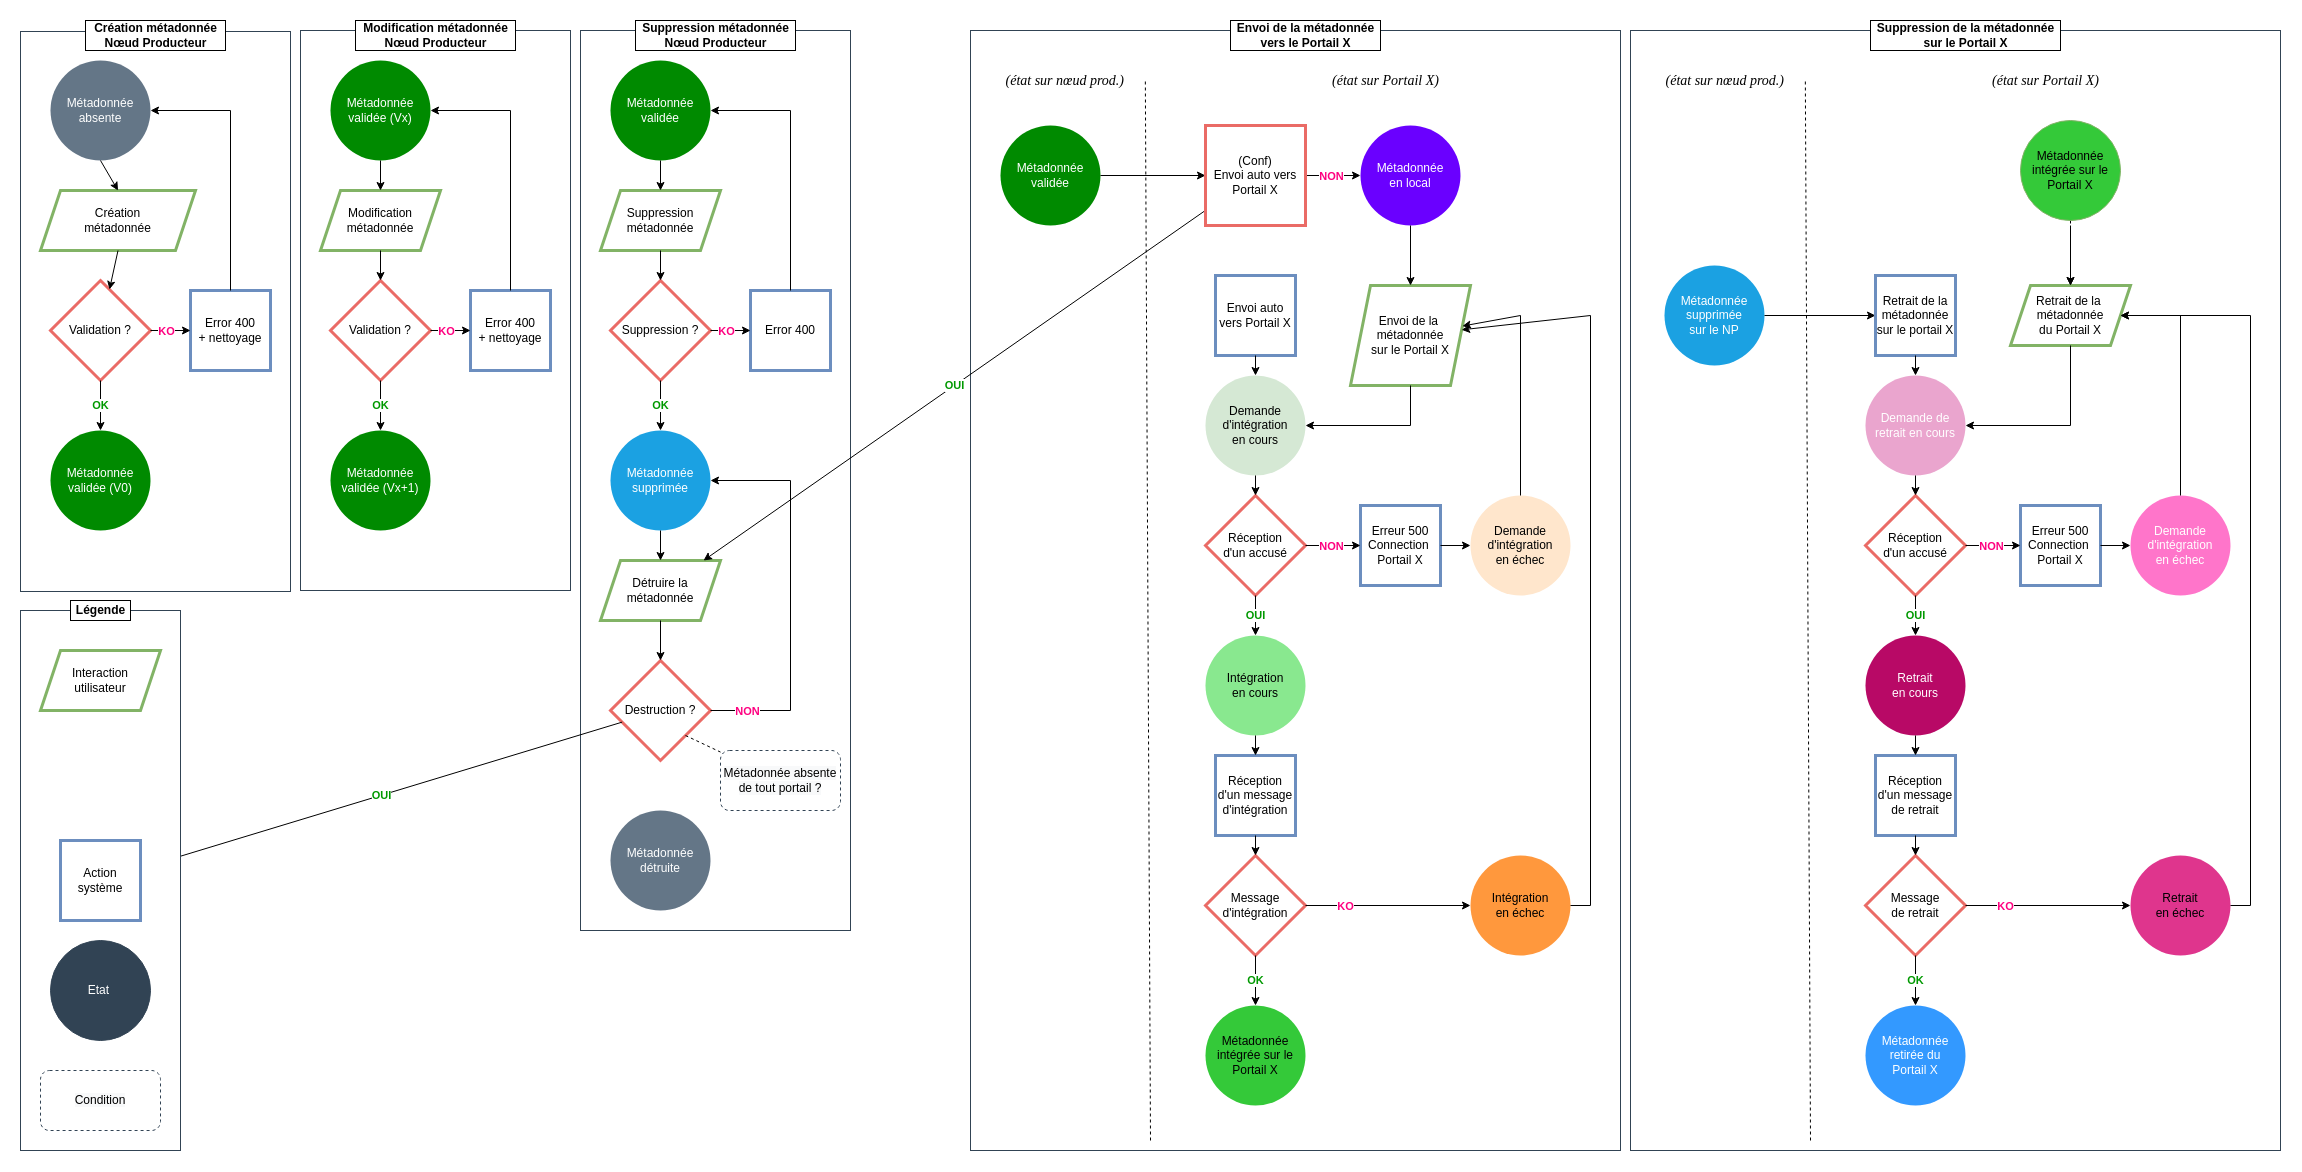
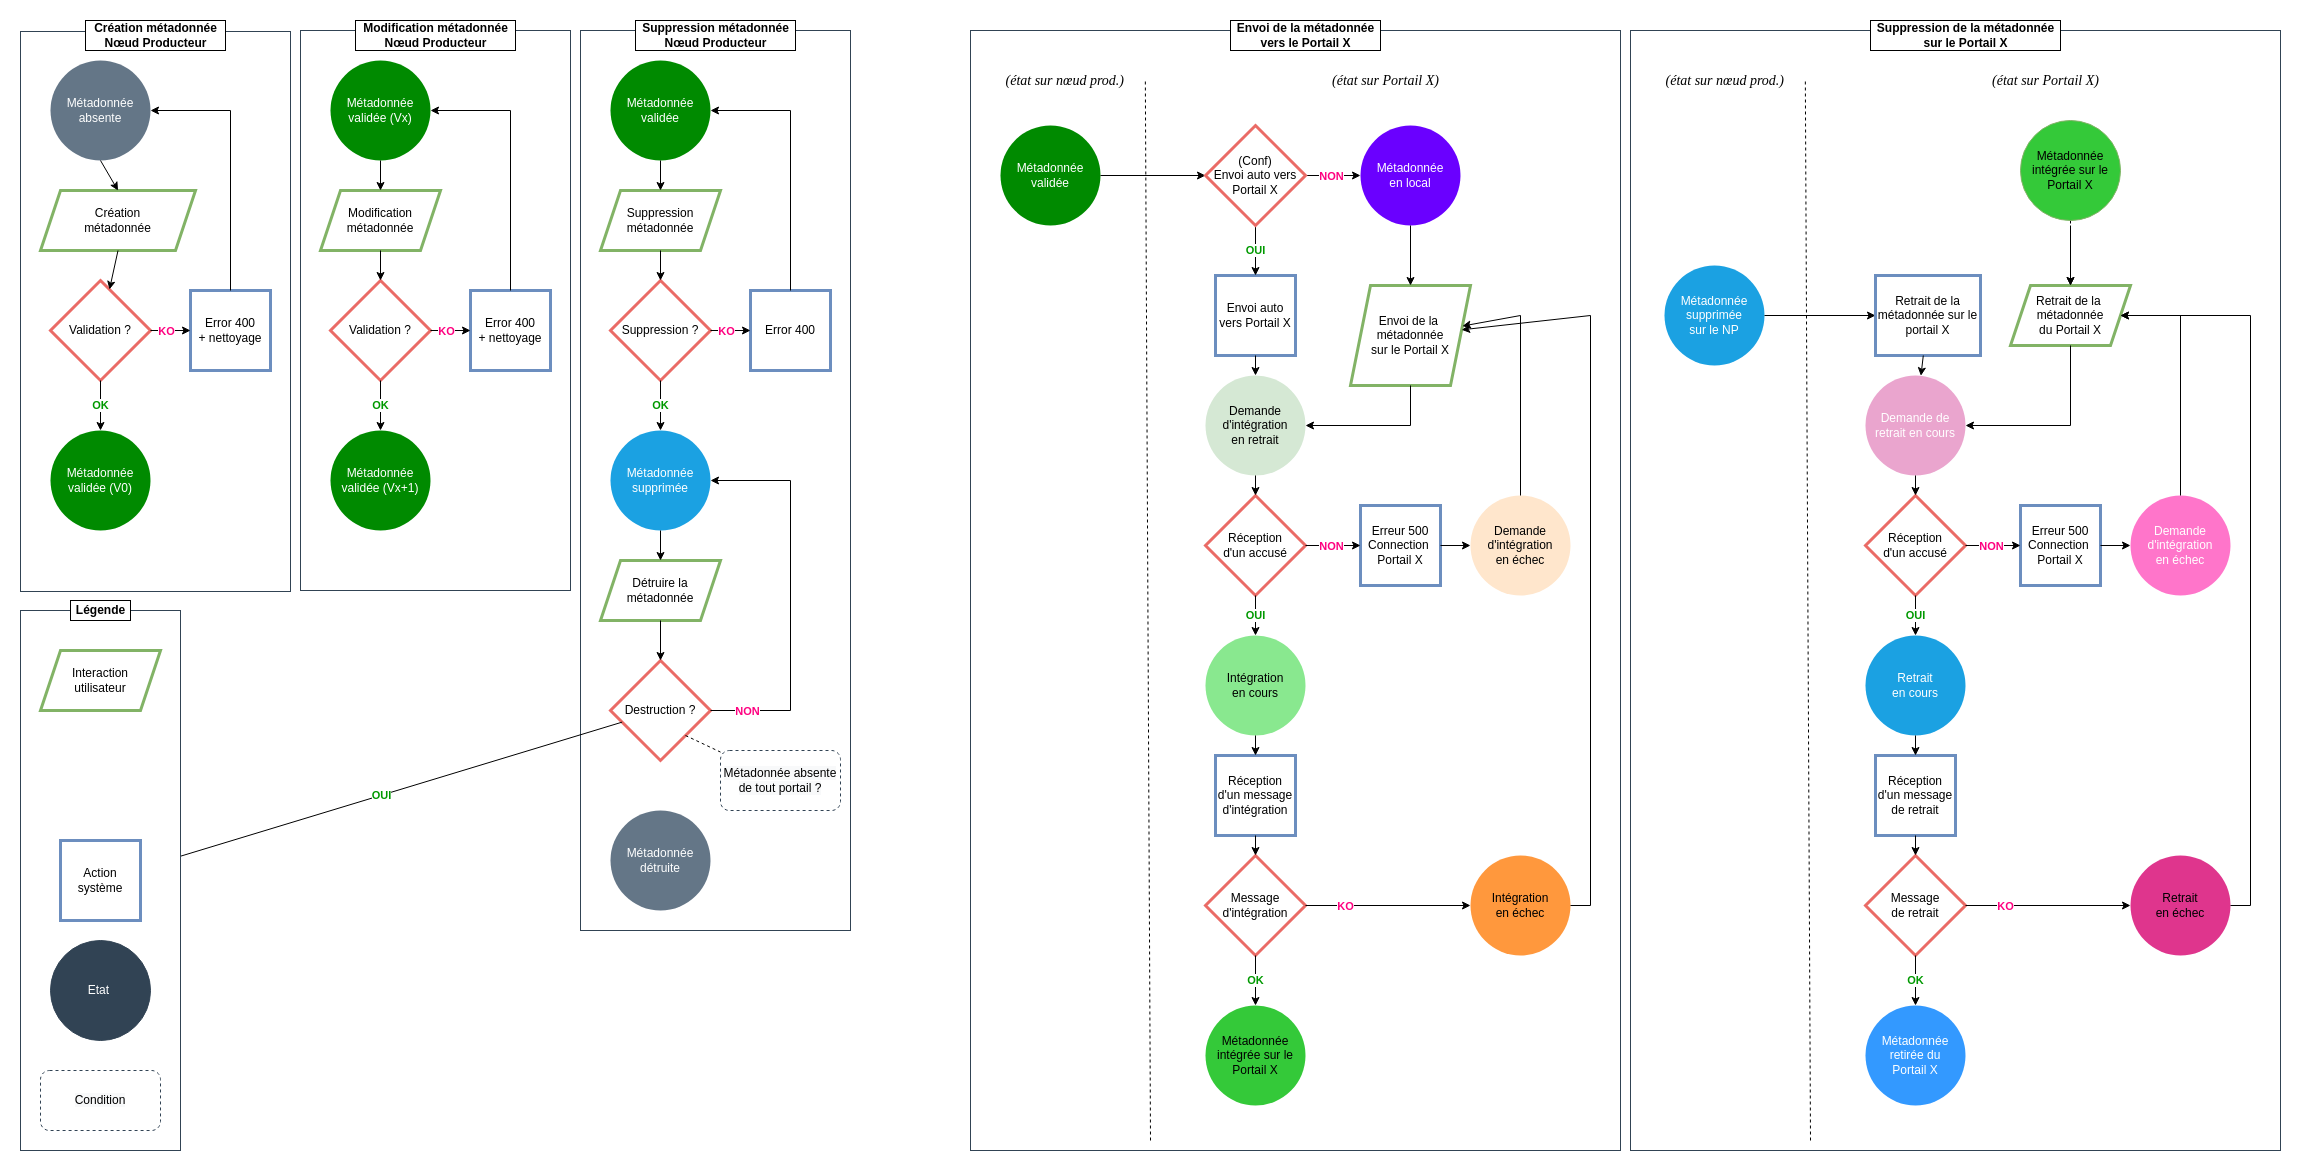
- <mxCell id="70" value="(Conf)&lt;br&gt;Envoi auto vers Portail X" style="whiteSpace=wrap;html=1;fillColor=default;strokeColor=#EA6B66;strokeWidth=3;rounded=0;" parent="54" vertex="1"><mxGeometry x="235" y="105" width="100" height="100" as="geometry" /></mxCell>
+ <mxCell id="70" value="(Conf)&lt;br&gt;Envoi auto vers Portail X" style="rhombus;whiteSpace=wrap;html=1;fillColor=default;strokeColor=#EA6B66;strokeWidth=3;" parent="54" vertex="1"><mxGeometry x="235" y="105" width="100" height="100" as="geometry" /></mxCell>
- <mxCell id="96" value="Retrait de la métadonnée sur le portail X" style="whiteSpace=wrap;html=1;aspect=fixed;fillColor=default;strokeColor=#6c8ebf;strokeWidth=3;" parent="1" vertex="1"><mxGeometry x="1875" y="275" width="80" height="80" as="geometry" /></mxCell>
+ <mxCell id="96" value="Retrait de la métadonnée sur le portail X" style="whiteSpace=wrap;html=1;aspect=fixed;fillColor=default;strokeColor=#6c8ebf;strokeWidth=3;" parent="1" vertex="1"><mxGeometry x="1875" y="275" width="105" height="80" as="geometry" /></mxCell>
- <mxCell id="60" value="&lt;b&gt;&lt;font color=&quot;#009900&quot;&gt;OUI&lt;/font&gt;&lt;/b&gt;" style="endArrow=classic;html=1;rounded=0;" parent="54" source="70" target="44" edge="1"><mxGeometry relative="1" as="geometry"><mxPoint x="80" y="425" as="sourcePoint" /><mxPoint x="220" y="425" as="targetPoint" /></mxGeometry></mxCell>
+ <mxCell id="60" value="&lt;b&gt;&lt;font color=&quot;#009900&quot;&gt;OUI&lt;/font&gt;&lt;/b&gt;" style="endArrow=classic;html=1;rounded=0;" parent="54" source="70" target="58" edge="1"><mxGeometry relative="1" as="geometry"><mxPoint x="80" y="425" as="sourcePoint" /><mxPoint x="220" y="425" as="targetPoint" /></mxGeometry></mxCell>
- <mxCell id="71" value="Demande d'intégration&lt;br&gt;en cours" style="ellipse;whiteSpace=wrap;html=1;aspect=fixed;fillColor=#d5e8d4;strokeColor=none;fontColor=#000000;" parent="54" vertex="1"><mxGeometry x="235" y="355" width="100" height="100" as="geometry" /></mxCell>
+ <mxCell id="71" value="Demande d'intégration&lt;br&gt;en retrait" style="ellipse;whiteSpace=wrap;html=1;aspect=fixed;fillColor=#d5e8d4;strokeColor=none;fontColor=#000000;" parent="54" vertex="1"><mxGeometry x="235" y="355" width="100" height="100" as="geometry" /></mxCell>
- <mxCell id="108" value="Retrait&lt;br&gt;en cours" style="ellipse;whiteSpace=wrap;html=1;aspect=fixed;fillColor=#B80966;strokeColor=none;fontColor=#FFFFFF;" parent="1" vertex="1"><mxGeometry x="1865" y="635" width="100" height="100" as="geometry" /></mxCell>
+ <mxCell id="108" value="Retrait&lt;br&gt;en cours" style="ellipse;whiteSpace=wrap;html=1;aspect=fixed;fillColor=#1ba1e2;strokeColor=none;fontColor=#FFFFFF;" parent="1" vertex="1"><mxGeometry x="1865" y="635" width="100" height="100" as="geometry" /></mxCell>
